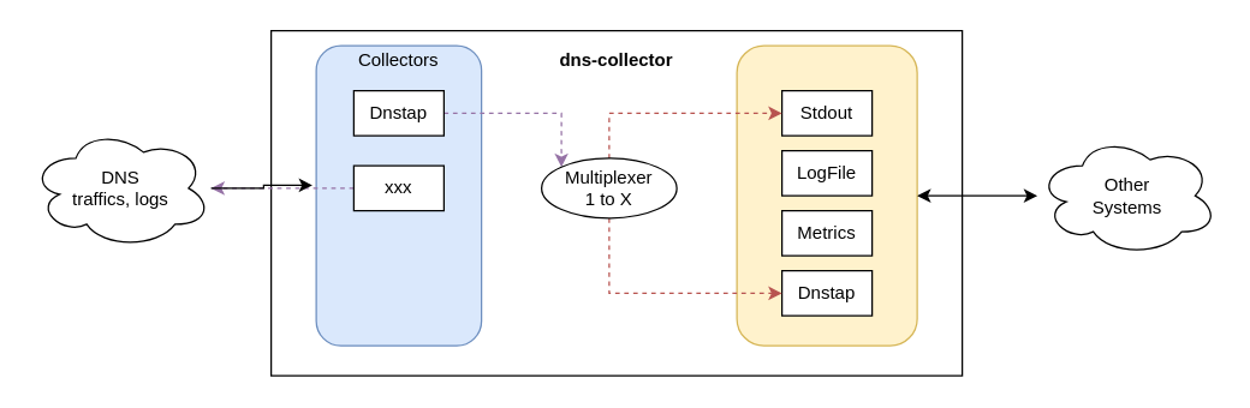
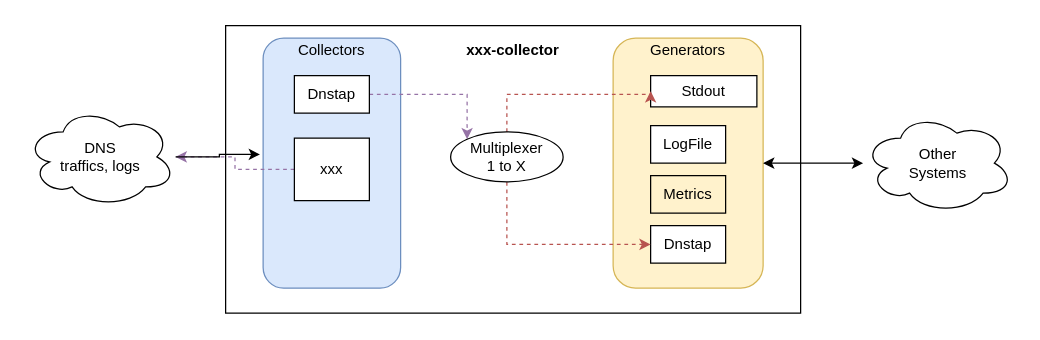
- <mxCell id="3" value="&lt;b&gt;dns-collector&lt;/b&gt;" style="text;html=1;strokeColor=none;fillColor=none;align=center;verticalAlign=middle;whiteSpace=wrap;rounded=0;" vertex="1" parent="1"><mxGeometry x="370" y="30" width="80" height="20" as="geometry" /></mxCell>
+ <mxCell id="3" value="&lt;b&gt;xxx-collector&lt;/b&gt;" style="text;html=1;strokeColor=none;fillColor=none;align=center;verticalAlign=middle;whiteSpace=wrap;rounded=0;" vertex="1" parent="1"><mxGeometry x="370" y="30" width="80" height="20" as="geometry" /></mxCell>
+ <mxCell id="7" value="Generators" style="text;html=1;strokeColor=none;fillColor=none;align=center;verticalAlign=middle;whiteSpace=wrap;rounded=0;" vertex="1" parent="1"><mxGeometry x="530" y="30" width="40" height="20" as="geometry" /></mxCell>
- <mxCell id="10" value="Stdout" style="rounded=0;whiteSpace=wrap;html=1;" vertex="1" parent="1"><mxGeometry x="520" y="60" width="60" height="30" as="geometry" /></mxCell>
+ <mxCell id="10" value="Stdout" style="rounded=0;whiteSpace=wrap;html=1;" vertex="1" parent="1"><mxGeometry x="520" y="60" width="85" height="25" as="geometry" /></mxCell>
- <mxCell id="13" value="xxx" style="rounded=0;whiteSpace=wrap;html=1;" vertex="1" parent="1"><mxGeometry x="235" y="110" width="60" height="30" as="geometry" /></mxCell>
+ <mxCell id="13" value="xxx" style="rounded=0;whiteSpace=wrap;html=1;" vertex="1" parent="1"><mxGeometry x="235" y="110" width="60" height="50" as="geometry" /></mxCell>
- <mxCell id="14" value="Metrics" style="rounded=0;whiteSpace=wrap;html=1;" vertex="1" parent="1"><mxGeometry x="520" y="140" width="60" height="30" as="geometry" /></mxCell>
+ <mxCell id="14" value="Metrics" style="rounded=0;whiteSpace=wrap;html=1;fillColor=#fff2cc;" vertex="1" parent="1"><mxGeometry x="520" y="140" width="60" height="30" as="geometry" /></mxCell>
